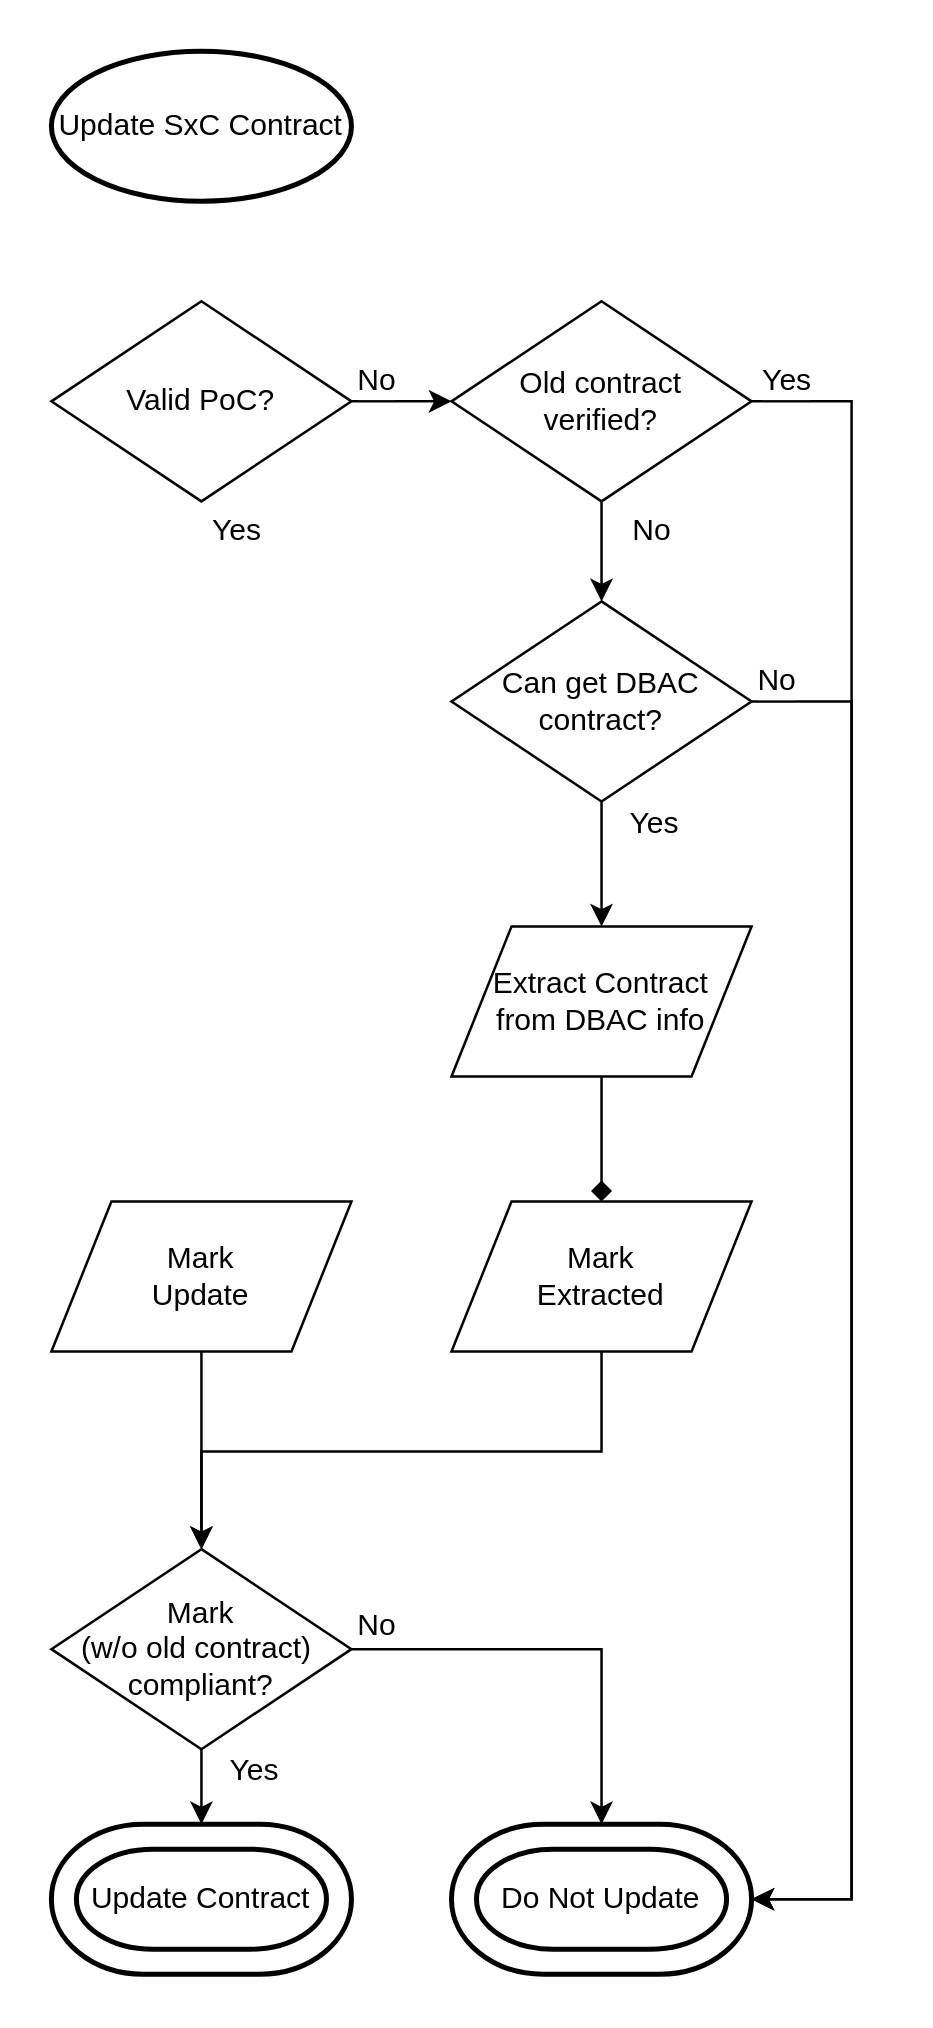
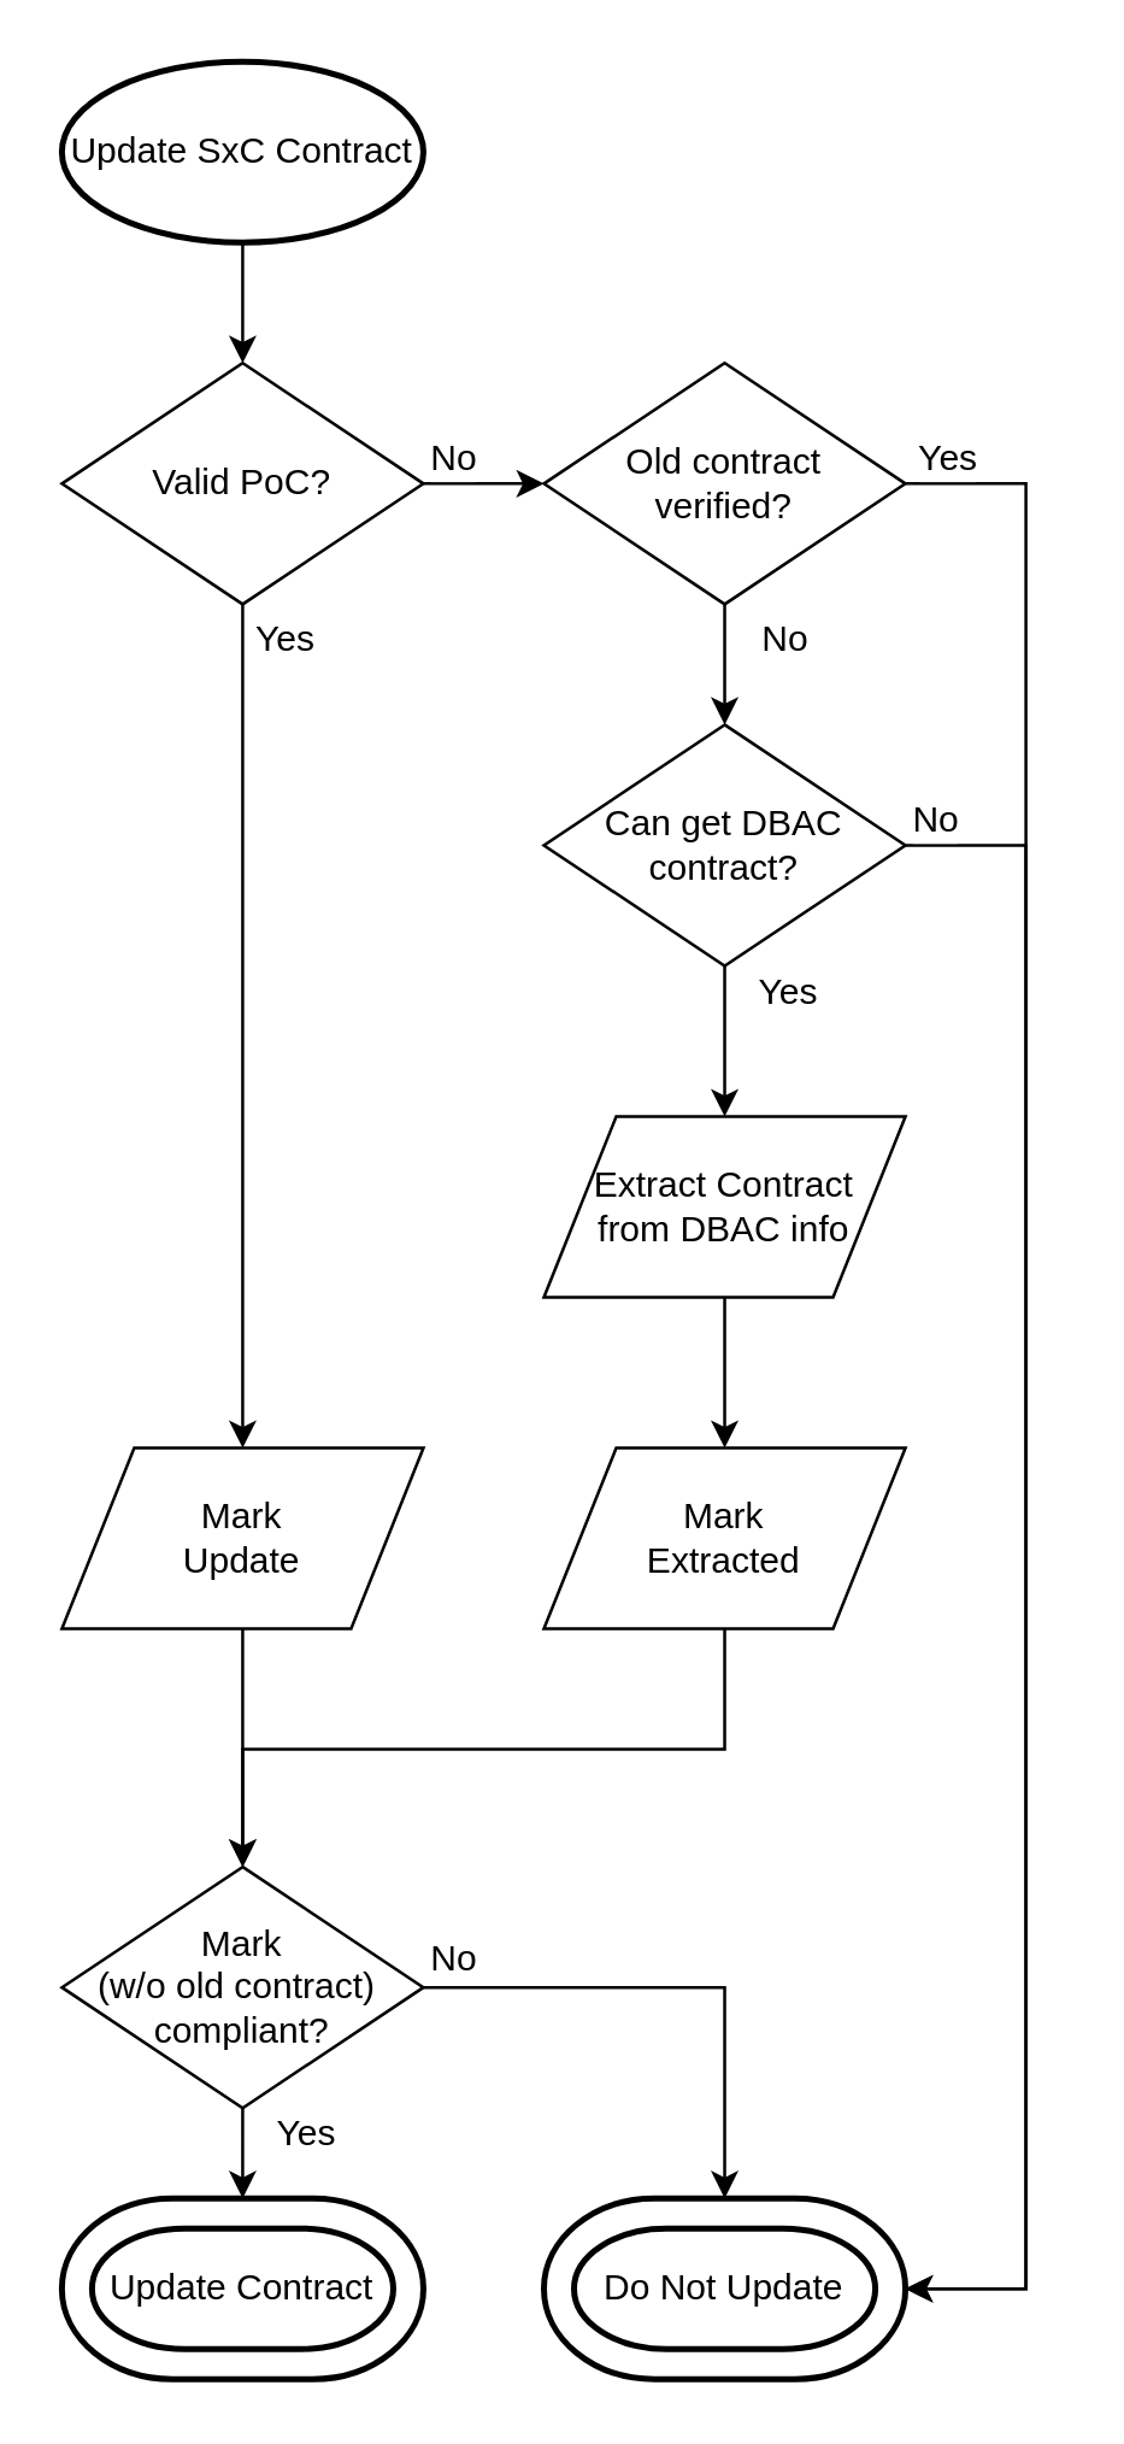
+ <mxCell id="2" style="edgeStyle=orthogonalEdgeStyle;rounded=0;orthogonalLoop=1;jettySize=auto;html=1;" parent="1" source="3" target="6" edge="1"><mxGeometry relative="1" as="geometry"><mxPoint x="80" y="0" as="targetPoint" /></mxGeometry></mxCell>
+ <mxCell id="4" value="" style="edgeStyle=orthogonalEdgeStyle;rounded=0;orthogonalLoop=1;jettySize=auto;html=1;" parent="1" source="6" target="21" edge="1"><mxGeometry relative="1" as="geometry"><mxPoint x="80" y="360" as="targetPoint" /></mxGeometry></mxCell>
- <mxCell id="30" style="edgeStyle=orthogonalEdgeStyle;rounded=0;orthogonalLoop=1;jettySize=auto;html=1;endArrow=diamond;" parent="1" source="31" target="32" edge="1"><mxGeometry relative="1" as="geometry" /></mxCell>
+ <mxCell id="30" style="edgeStyle=orthogonalEdgeStyle;rounded=0;orthogonalLoop=1;jettySize=auto;html=1;" parent="1" source="31" target="32" edge="1"><mxGeometry relative="1" as="geometry" /></mxCell>
